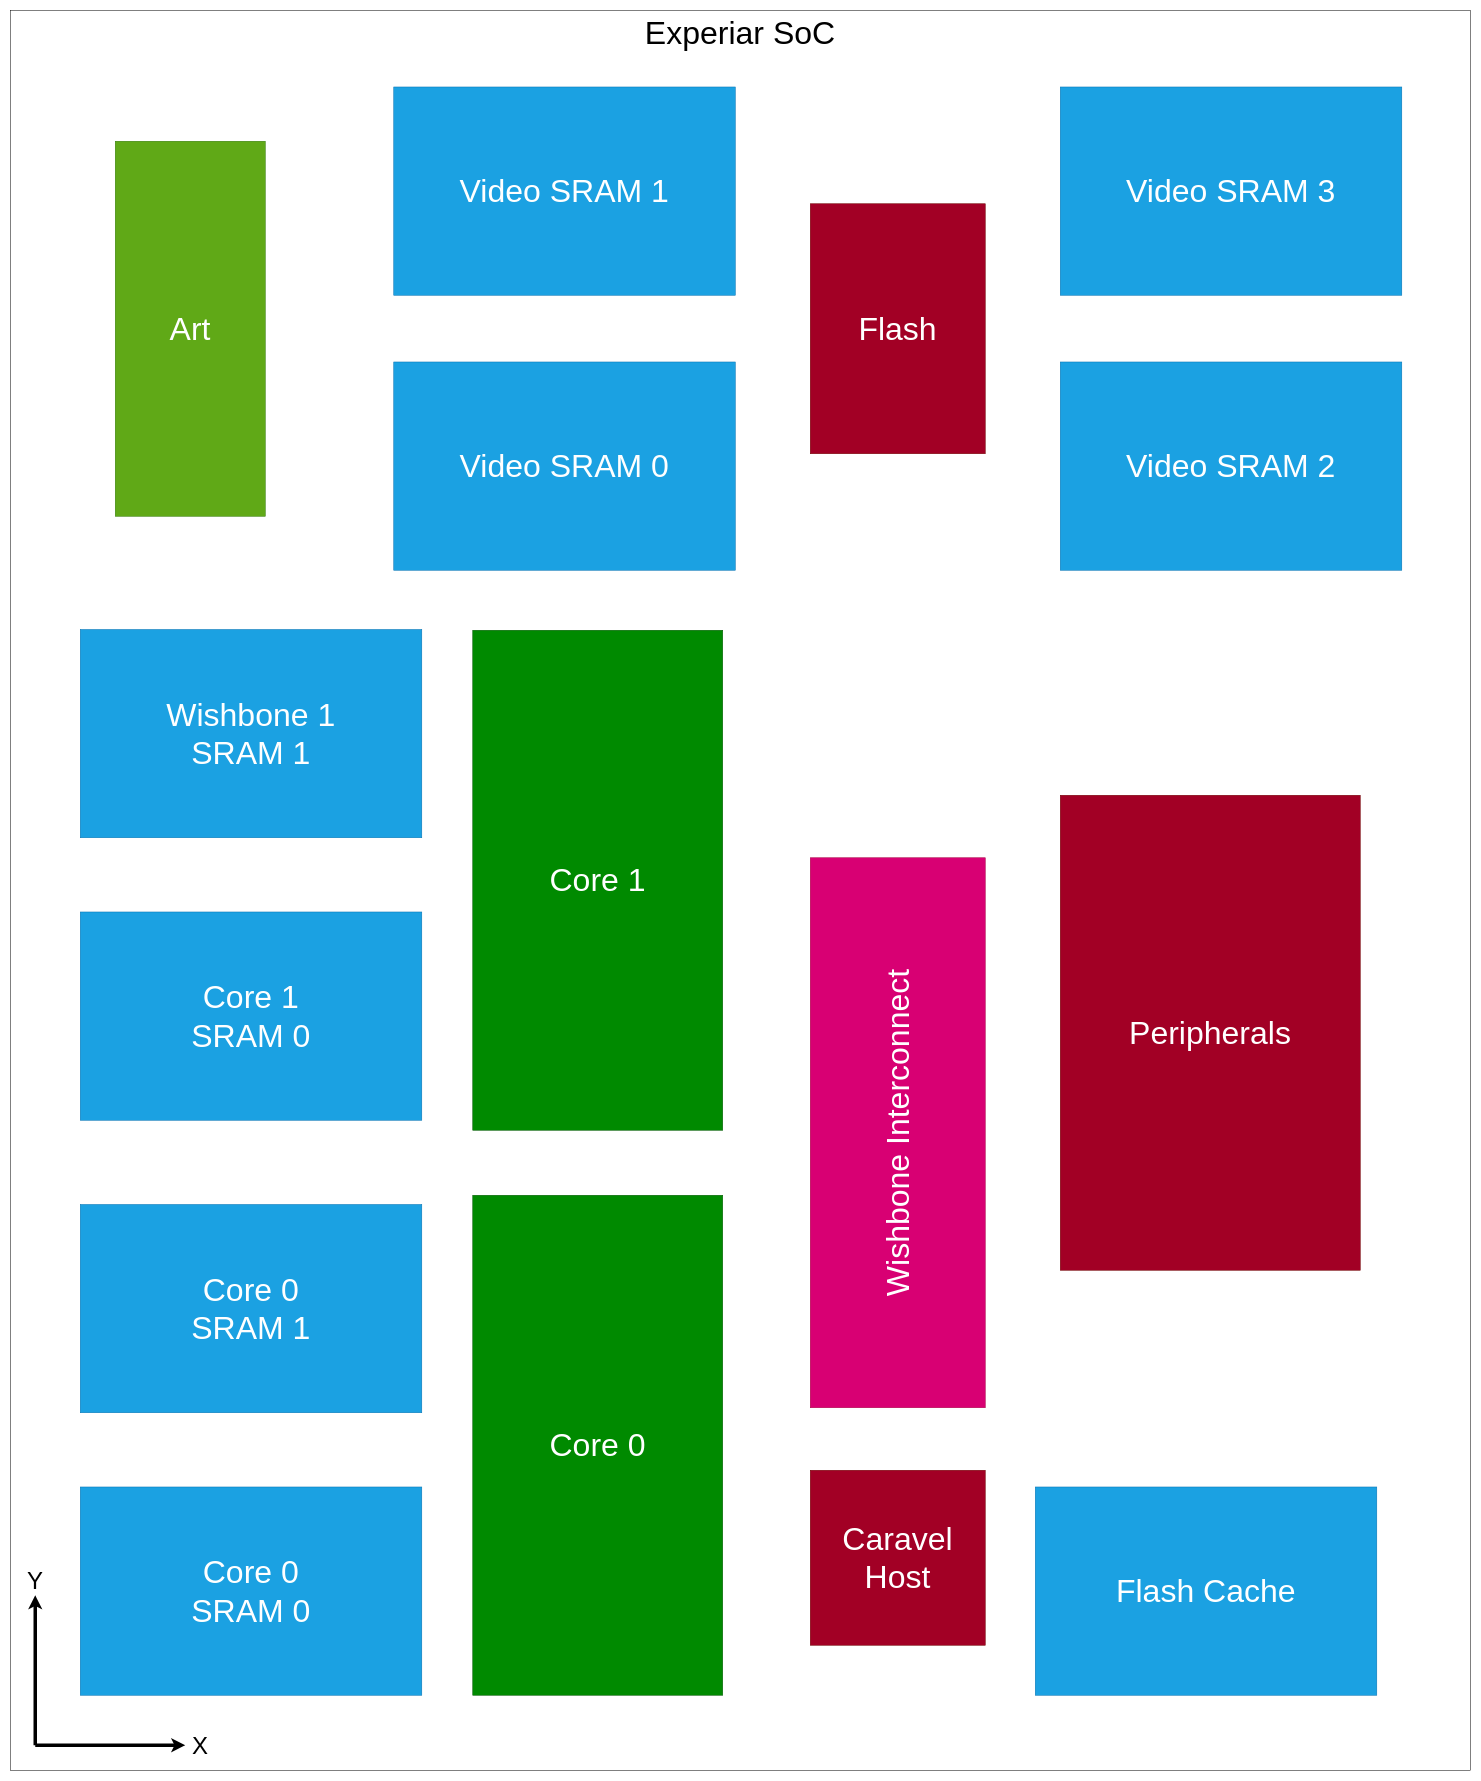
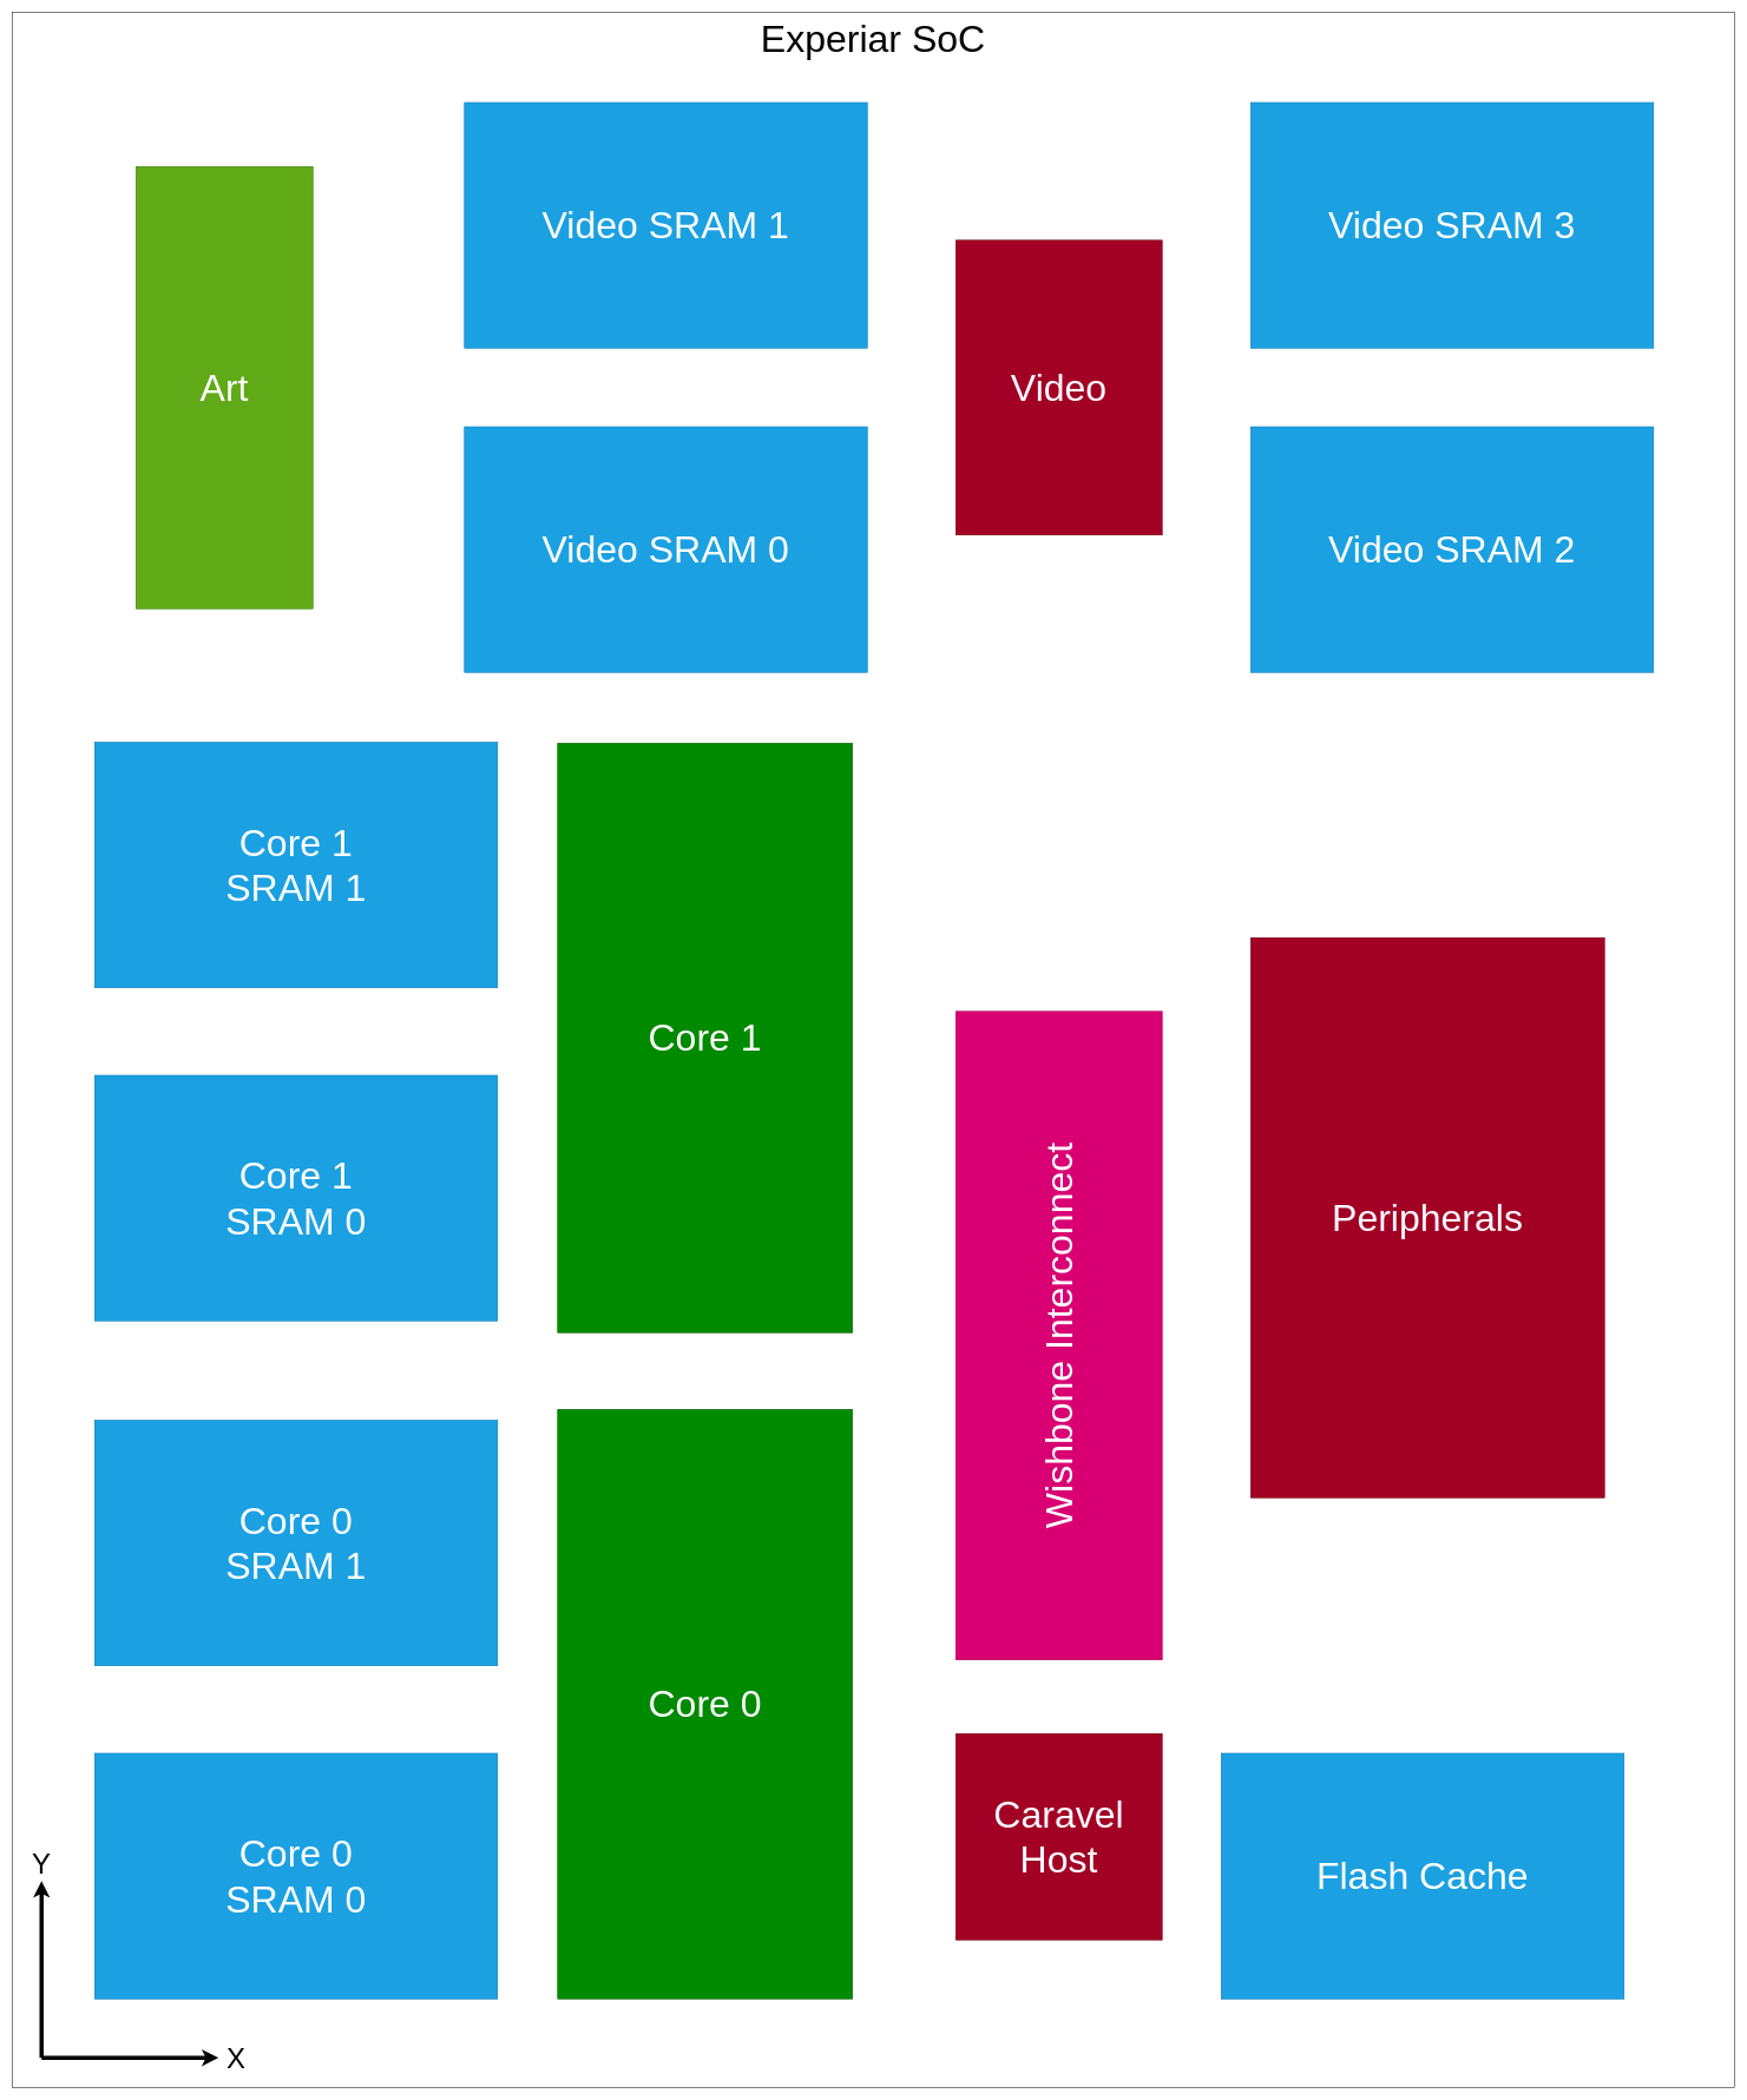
- <mxCell id="15" value="&lt;font style=&quot;font-size: 64px&quot;&gt;Flash&lt;/font&gt;" style="rounded=0;whiteSpace=wrap;html=1;verticalAlign=middle;flipV=1;direction=east;shadow=0;sketch=0;fillColor=#a20025;glass=0;container=0;imageVerticalAlign=middle;noLabel=0;fontColor=#ffffff;strokeColor=#6F0000;" parent="2" vertex="1"><mxGeometry x="1600" y="387" width="350" height="500" as="geometry" /></mxCell>
+ <mxCell id="15" value="&lt;font style=&quot;font-size: 64px&quot;&gt;Video&lt;/font&gt;" style="rounded=0;whiteSpace=wrap;html=1;verticalAlign=middle;flipV=1;direction=east;shadow=0;sketch=0;fillColor=#a20025;glass=0;container=0;imageVerticalAlign=middle;noLabel=0;fontColor=#ffffff;strokeColor=#6F0000;" parent="2" vertex="1"><mxGeometry x="1600" y="387" width="350" height="500" as="geometry" /></mxCell>
- <mxCell id="18" value="&lt;font style=&quot;font-size: 64px&quot;&gt;Wishbone 1&lt;br&gt;SRAM 1&lt;/font&gt;" style="rounded=0;whiteSpace=wrap;html=1;verticalAlign=middle;flipV=1;direction=west;shadow=0;sketch=0;fillColor=#1ba1e2;glass=0;container=0;imageVerticalAlign=middle;noLabel=0;fontColor=#ffffff;strokeColor=#006EAF;" parent="2" vertex="1"><mxGeometry x="140" y="1238.46" width="683.1" height="416.54" as="geometry" /></mxCell>
+ <mxCell id="18" value="&lt;font style=&quot;font-size: 64px&quot;&gt;Core 1&lt;br&gt;SRAM 1&lt;/font&gt;" style="rounded=0;whiteSpace=wrap;html=1;verticalAlign=middle;flipV=1;direction=west;shadow=0;sketch=0;fillColor=#1ba1e2;glass=0;container=0;imageVerticalAlign=middle;noLabel=0;fontColor=#ffffff;strokeColor=#006EAF;" parent="2" vertex="1"><mxGeometry x="140" y="1238.46" width="683.1" height="416.54" as="geometry" /></mxCell>
